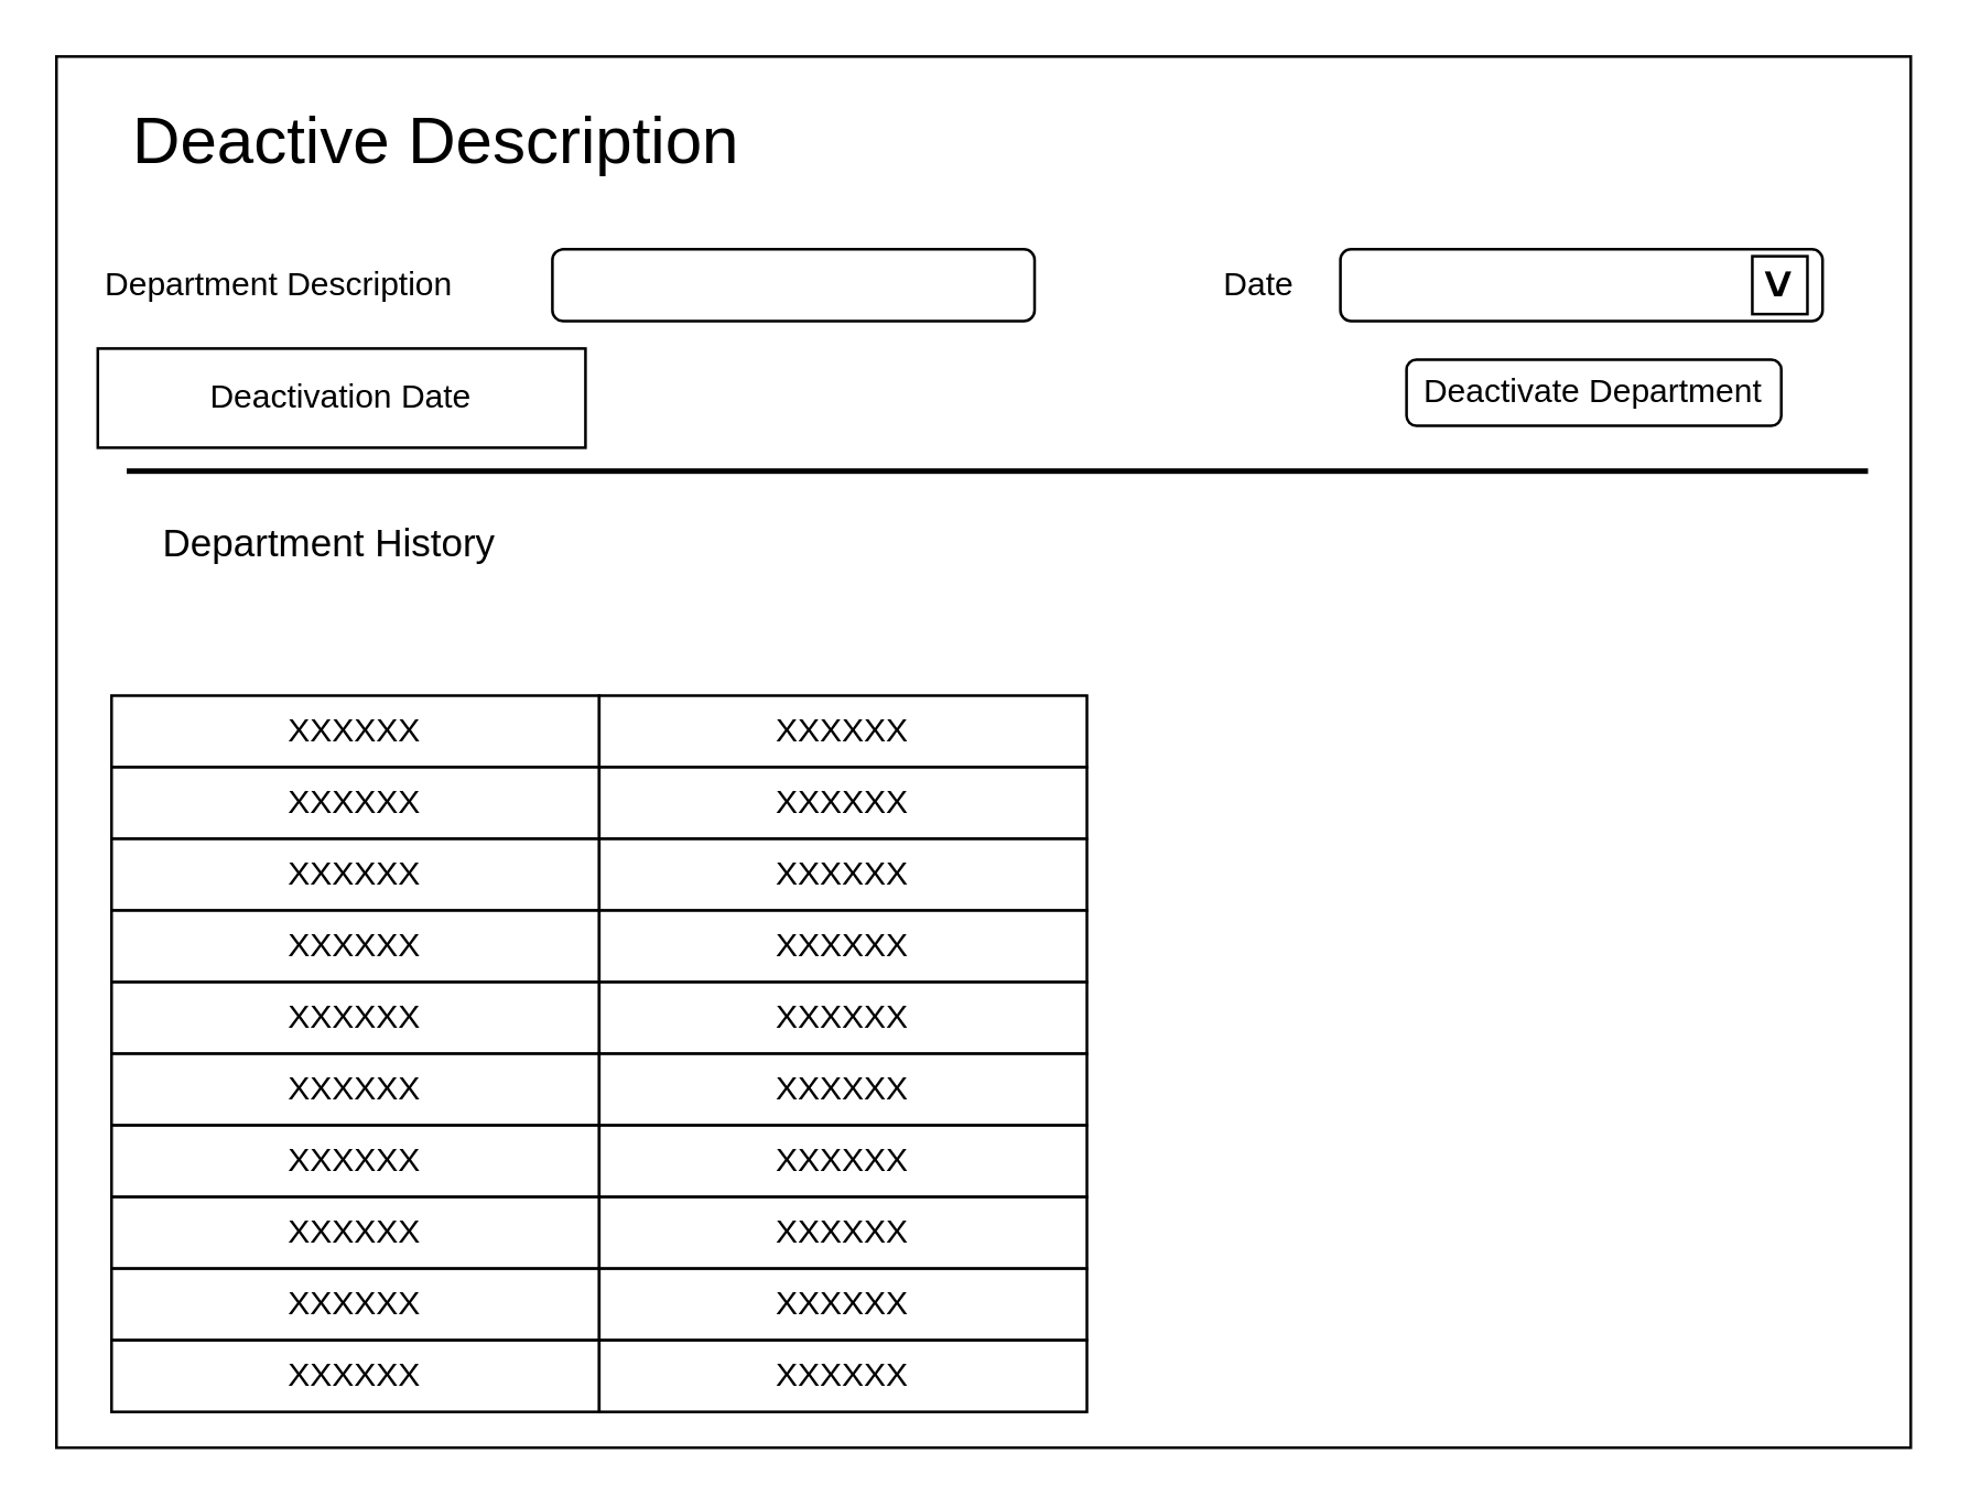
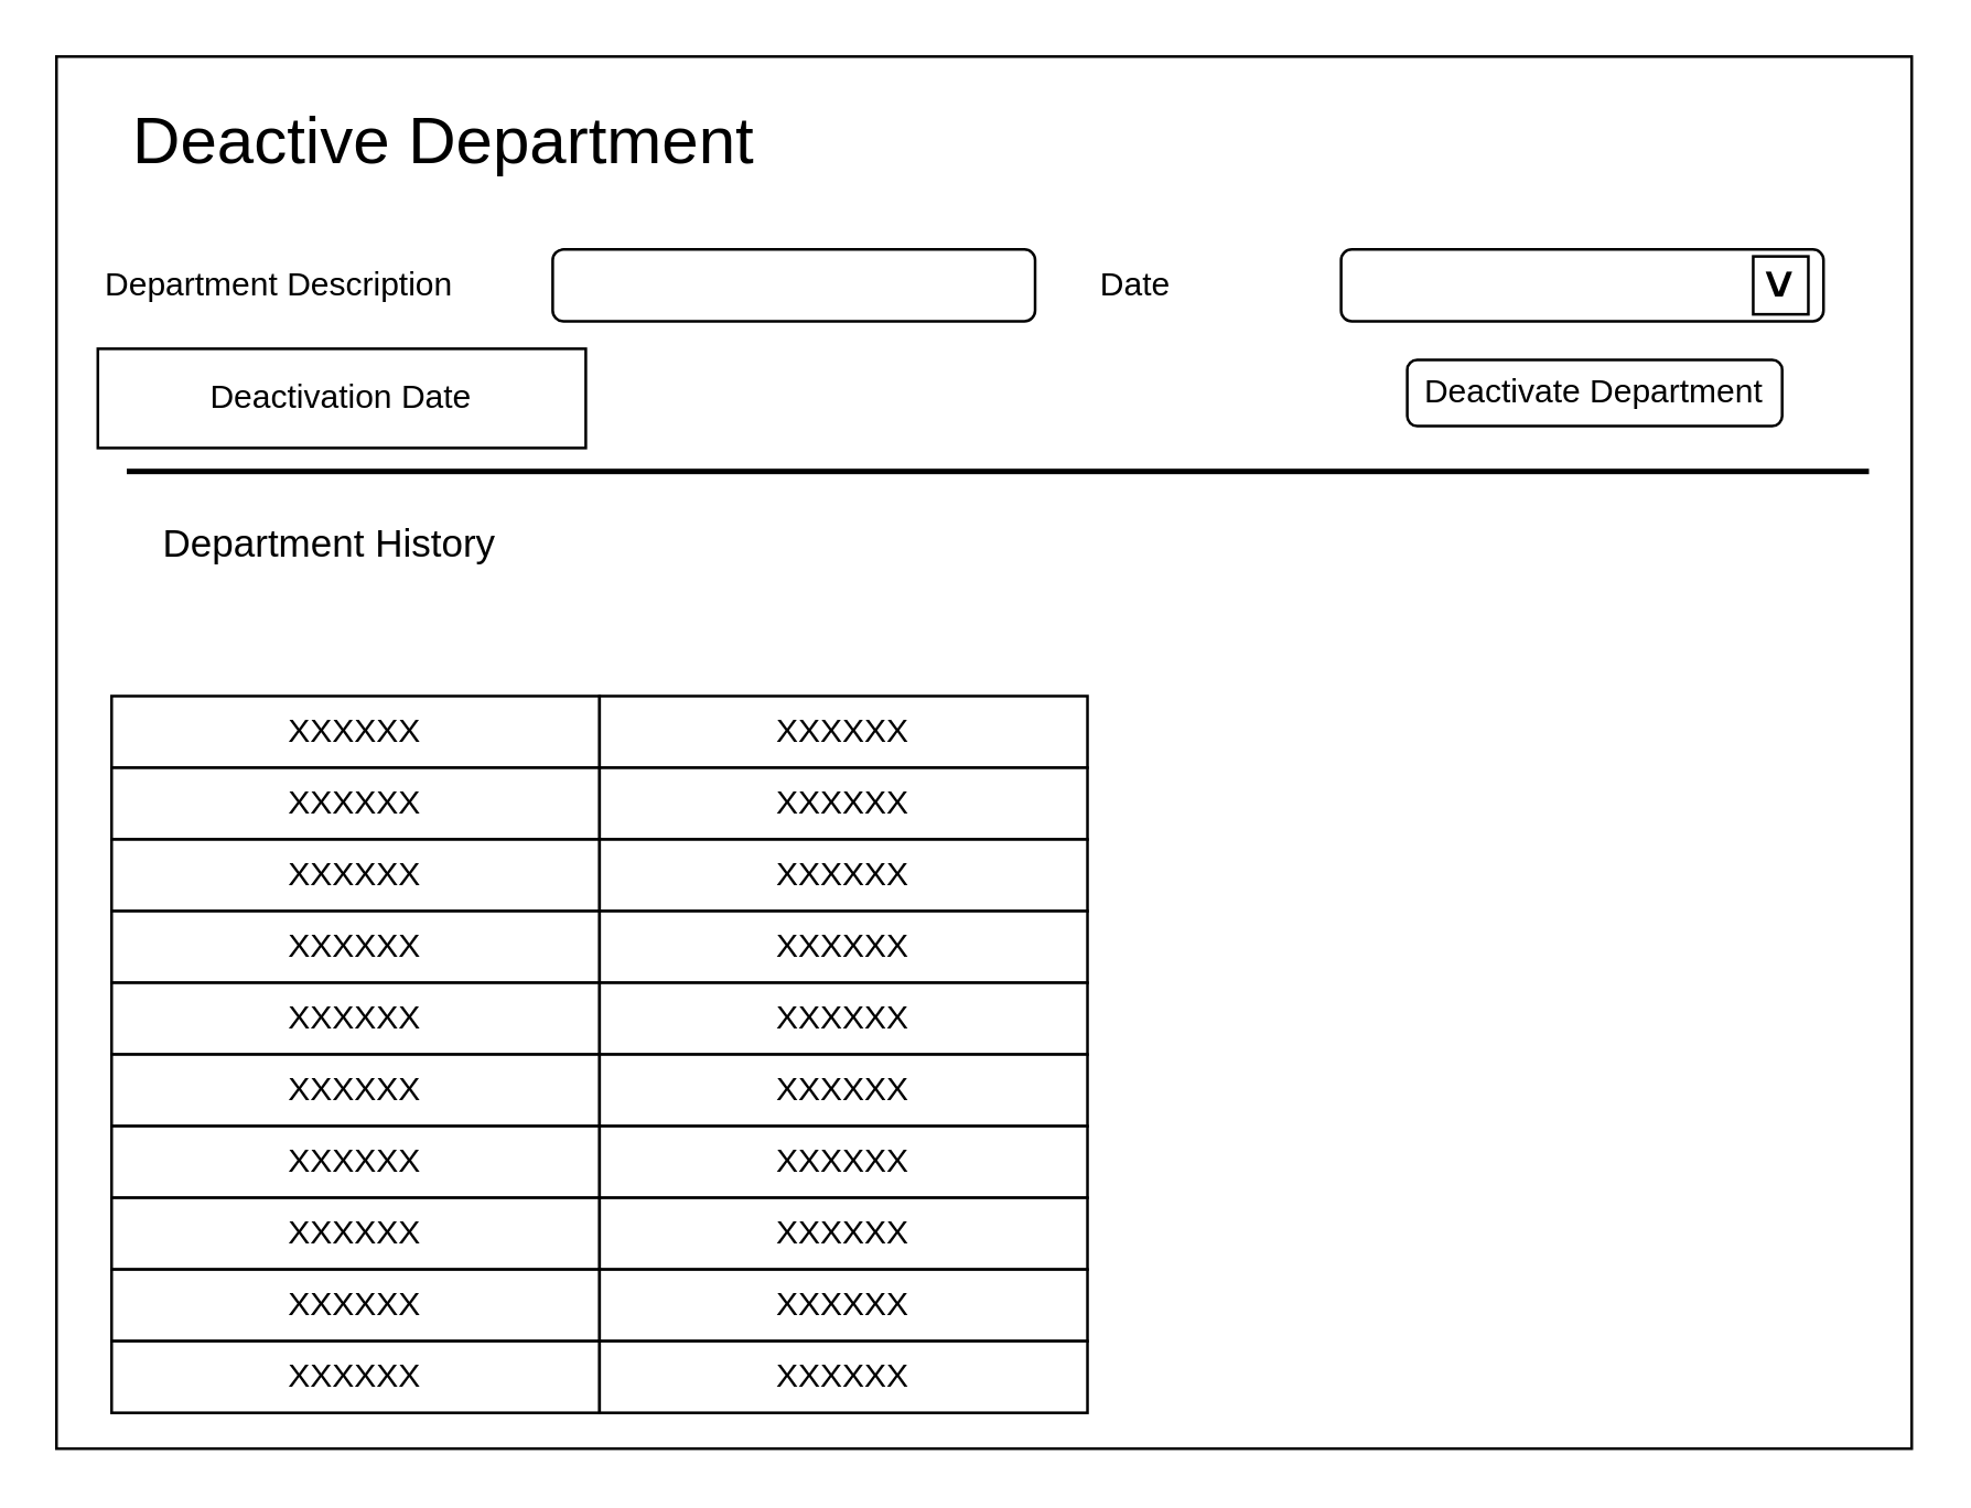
- <mxCell id="7" value="&lt;font style=&quot;font-size: 24px&quot;&gt;Deactive Description&lt;/font&gt;" style="text;html=1;strokeColor=none;fillColor=none;align=left;verticalAlign=middle;whiteSpace=wrap;rounded=0;" parent="1" vertex="1"><mxGeometry x="46" y="41" width="416" height="20" as="geometry" /></mxCell>
+ <mxCell id="7" value="&lt;font style=&quot;font-size: 24px&quot;&gt;Deactive Department&lt;/font&gt;" style="text;html=1;strokeColor=none;fillColor=none;align=left;verticalAlign=middle;whiteSpace=wrap;rounded=0;" parent="1" vertex="1"><mxGeometry x="46" y="41" width="416" height="20" as="geometry" /></mxCell>
- <mxCell id="8" value="Date" style="text;html=1;strokeColor=none;fillColor=none;align=left;verticalAlign=middle;whiteSpace=wrap;rounded=0;" vertex="1" parent="1"><mxGeometry x="442" y="93" width="39" height="20" as="geometry" /></mxCell>
+ <mxCell id="8" value="Date" style="text;html=1;strokeColor=none;fillColor=none;align=left;verticalAlign=middle;whiteSpace=wrap;rounded=0;" vertex="1" parent="1"><mxGeometry x="397" y="93" width="39" height="20" as="geometry" /></mxCell>
